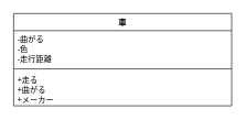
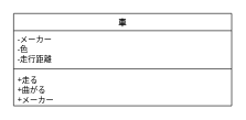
- <mxCell id="3" value="-曲がる&lt;div&gt;-色&lt;/div&gt;&lt;div&gt;-走行距離&lt;/div&gt;" style="text;strokeColor=none;fillColor=none;align=left;verticalAlign=top;spacingLeft=4;spacingRight=4;overflow=hidden;rotatable=0;points=[[0,0.5],[1,0.5]];portConstraint=eastwest;whiteSpace=wrap;html=1;" vertex="1" parent="2"><mxGeometry y="26" width="330" height="54" as="geometry" /></mxCell>
+ <mxCell id="3" value="-メーカー&lt;div&gt;-色&lt;/div&gt;&lt;div&gt;-走行距離&lt;/div&gt;" style="text;strokeColor=none;fillColor=none;align=left;verticalAlign=top;spacingLeft=4;spacingRight=4;overflow=hidden;rotatable=0;points=[[0,0.5],[1,0.5]];portConstraint=eastwest;whiteSpace=wrap;html=1;" vertex="1" parent="2"><mxGeometry y="26" width="330" height="54" as="geometry" /></mxCell>
